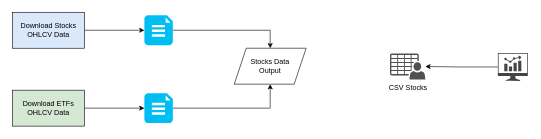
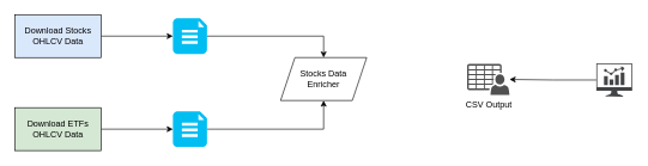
- <mxCell id="10" value="Stocks Data &lt;br&gt;Output" style="shape=parallelogram;perimeter=parallelogramPerimeter;whiteSpace=wrap;html=1;fixedSize=1;" vertex="1" parent="1"><mxGeometry x="390" y="80" width="120" height="60" as="geometry" /></mxCell>
+ <mxCell id="10" value="Stocks Data &lt;br&gt;Enricher" style="shape=parallelogram;perimeter=parallelogramPerimeter;whiteSpace=wrap;html=1;fixedSize=1;" vertex="1" parent="1"><mxGeometry x="390" y="80" width="120" height="60" as="geometry" /></mxCell>
- <mxCell id="11" value="CSV Stocks" style="pointerEvents=1;shadow=0;dashed=0;html=1;strokeColor=none;fillColor=#505050;labelPosition=center;verticalLabelPosition=bottom;verticalAlign=top;outlineConnect=0;align=center;shape=mxgraph.office.users.csv_file;" vertex="1" parent="1"><mxGeometry x="650" y="89" width="59" height="43" as="geometry" /></mxCell>
+ <mxCell id="11" value="CSV Output" style="pointerEvents=1;shadow=0;dashed=0;html=1;strokeColor=none;fillColor=#505050;labelPosition=center;verticalLabelPosition=bottom;verticalAlign=top;outlineConnect=0;align=center;shape=mxgraph.office.users.csv_file;" vertex="1" parent="1"><mxGeometry x="650" y="89" width="59" height="43" as="geometry" /></mxCell>
